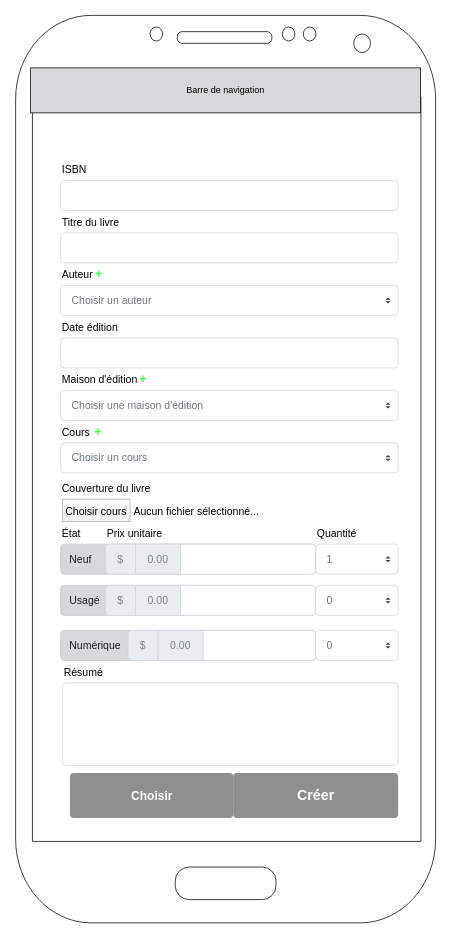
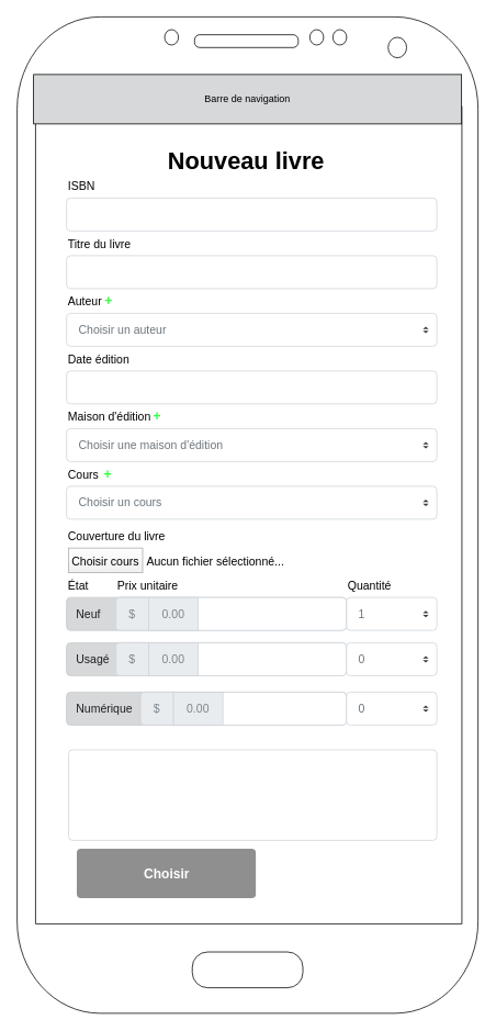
+ <mxCell id="13" value="&lt;font size=&quot;1&quot; style=&quot;&quot;&gt;&lt;b style=&quot;font-size: 29px;&quot;&gt;Nouveau livre&lt;/b&gt;&lt;/font&gt;" style="text;html=1;align=center;verticalAlign=middle;resizable=0;points=[];autosize=1;strokeColor=none;fillColor=none;fontSize=14;" parent="1" vertex="1"><mxGeometry x="192.5" y="170" width="210" height="50" as="geometry" /></mxCell>
- <mxCell id="6" value="Résumé" style="fillColor=none;strokeColor=none;align=left;fontSize=14;" parent="1" vertex="1"><mxGeometry x="82.5" y="880" width="100" height="30" as="geometry" /></mxCell>
- <mxCell id="8" value="&lt;font style=&quot;font-size: 19px;&quot;&gt;&lt;b&gt;Créer&lt;/b&gt;&lt;/font&gt;" style="html=1;shadow=0;dashed=0;shape=mxgraph.bootstrap.rrect;rSize=5;fillColor=#8F8F8F;strokeColor=none;align=center;spacing=15;fontSize=14;fontColor=#ffffff;" parent="1" vertex="1"><mxGeometry x="310" y="1030" width="220" height="60" as="geometry" /></mxCell>
